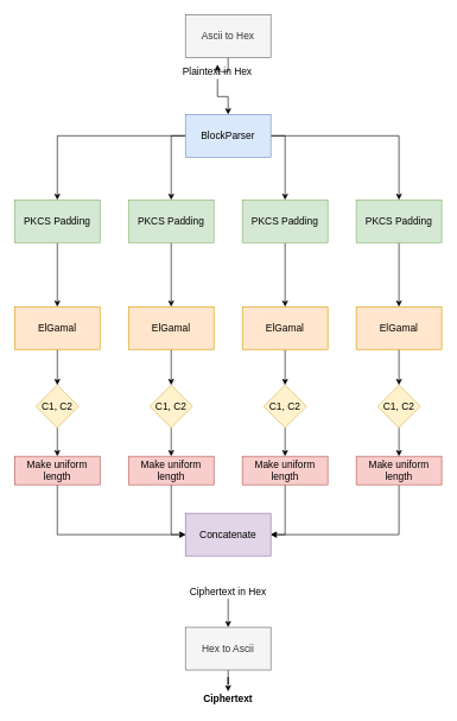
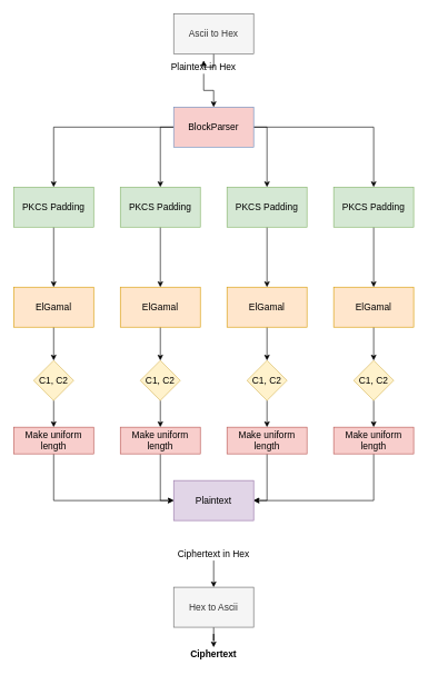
- <mxCell id="18" value="BlockParser" style="rounded=0;whiteSpace=wrap;html=1;fontSize=14;fillColor=#dae8fc;strokeColor=#6c8ebf;" vertex="1" parent="1"><mxGeometry x="260" y="160" width="120" height="60" as="geometry" /></mxCell>
+ <mxCell id="18" value="BlockParser" style="rounded=0;whiteSpace=wrap;html=1;fontSize=14;fillColor=#f8cecc;strokeColor=#6c8ebf;" vertex="1" parent="1"><mxGeometry x="260" y="160" width="120" height="60" as="geometry" /></mxCell>
- <mxCell id="35" value="Concatenate" style="rounded=0;whiteSpace=wrap;html=1;fontSize=14;fillColor=#e1d5e7;strokeColor=#9673a6;" vertex="1" parent="1"><mxGeometry x="260" y="720" width="120" height="60" as="geometry" /></mxCell>
+ <mxCell id="35" value="Plaintext" style="rounded=0;whiteSpace=wrap;html=1;fontSize=14;fillColor=#e1d5e7;strokeColor=#9673a6;" vertex="1" parent="1"><mxGeometry x="260" y="720" width="120" height="60" as="geometry" /></mxCell>
